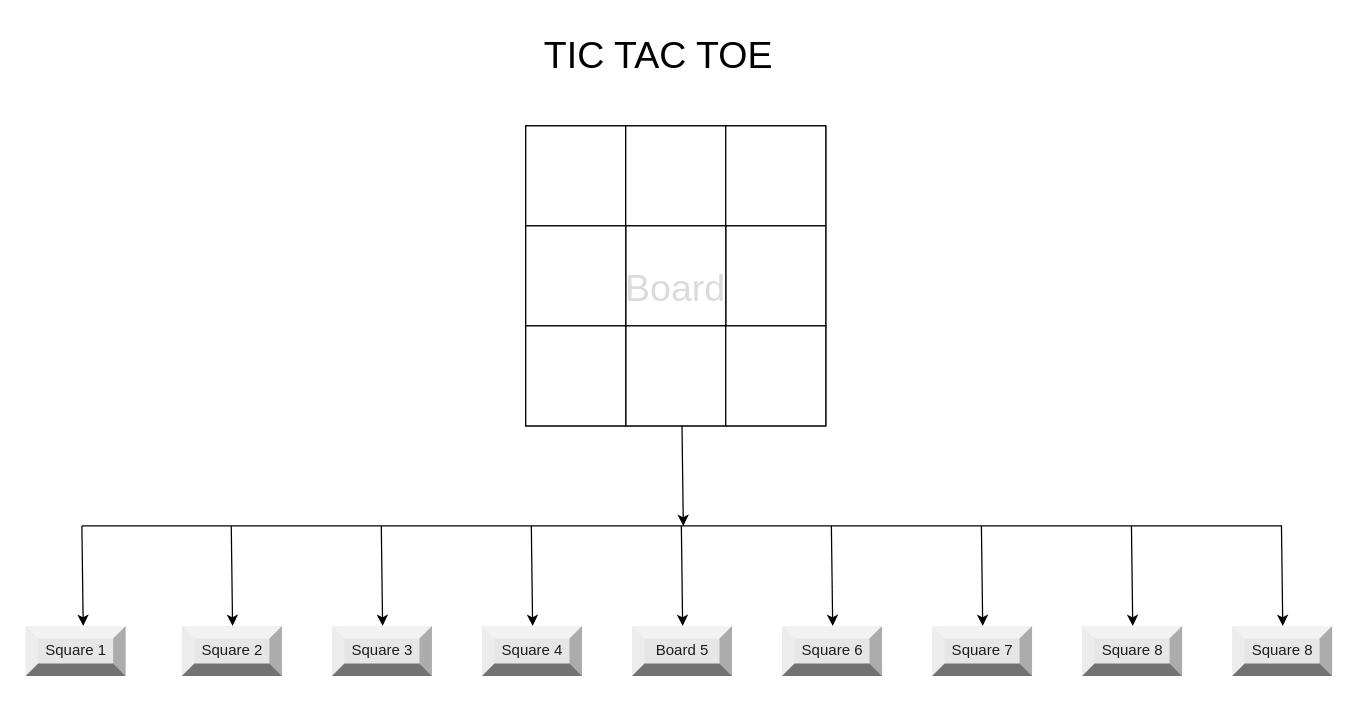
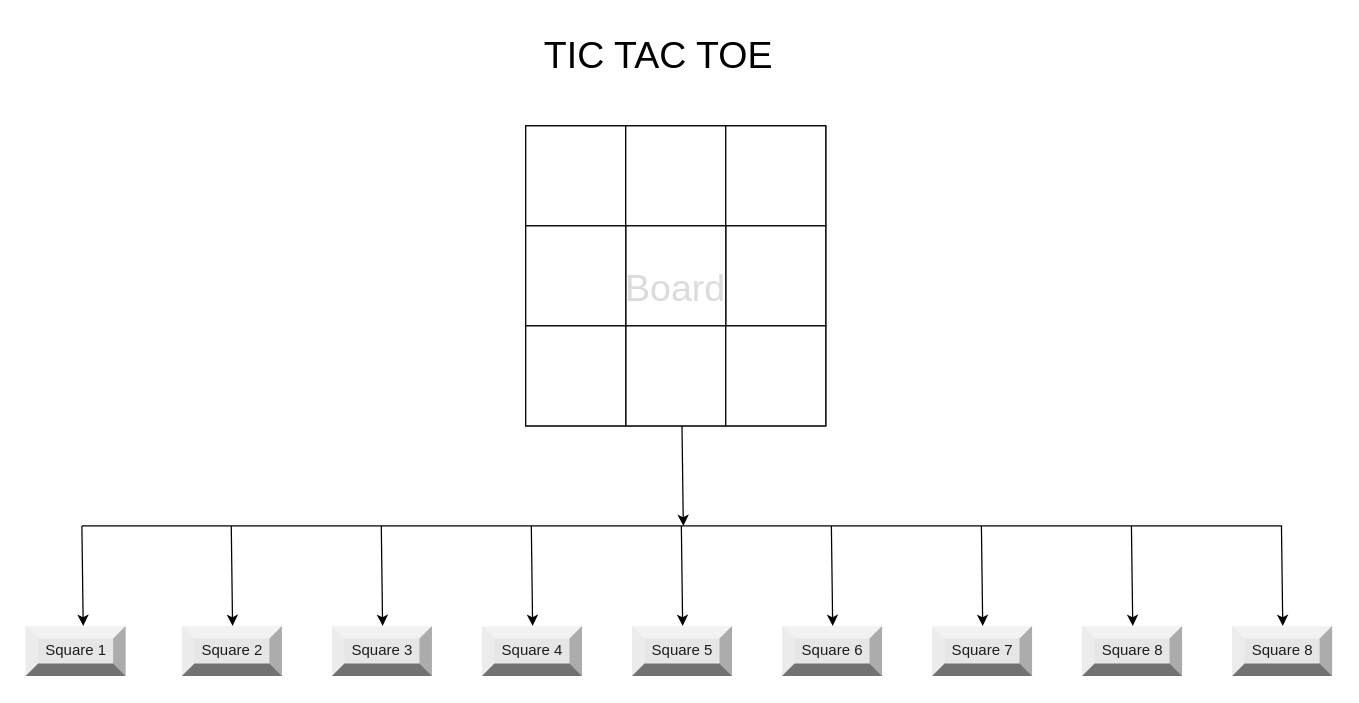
- <mxCell id="7" value="&lt;span style=&quot;color: rgb(28, 28, 28);&quot;&gt;Board 5&lt;/span&gt;" style="labelPosition=center;verticalLabelPosition=middle;align=center;html=1;shape=mxgraph.basic.shaded_button;dx=10;fillColor=#E6E6E6;strokeColor=none;" vertex="1" parent="1"><mxGeometry x="505" y="500" width="80" height="40" as="geometry" /></mxCell>
+ <mxCell id="7" value="&lt;span style=&quot;color: rgb(28, 28, 28);&quot;&gt;Square 5&lt;/span&gt;" style="labelPosition=center;verticalLabelPosition=middle;align=center;html=1;shape=mxgraph.basic.shaded_button;dx=10;fillColor=#E6E6E6;strokeColor=none;" vertex="1" parent="1"><mxGeometry x="505" y="500" width="80" height="40" as="geometry" /></mxCell>
